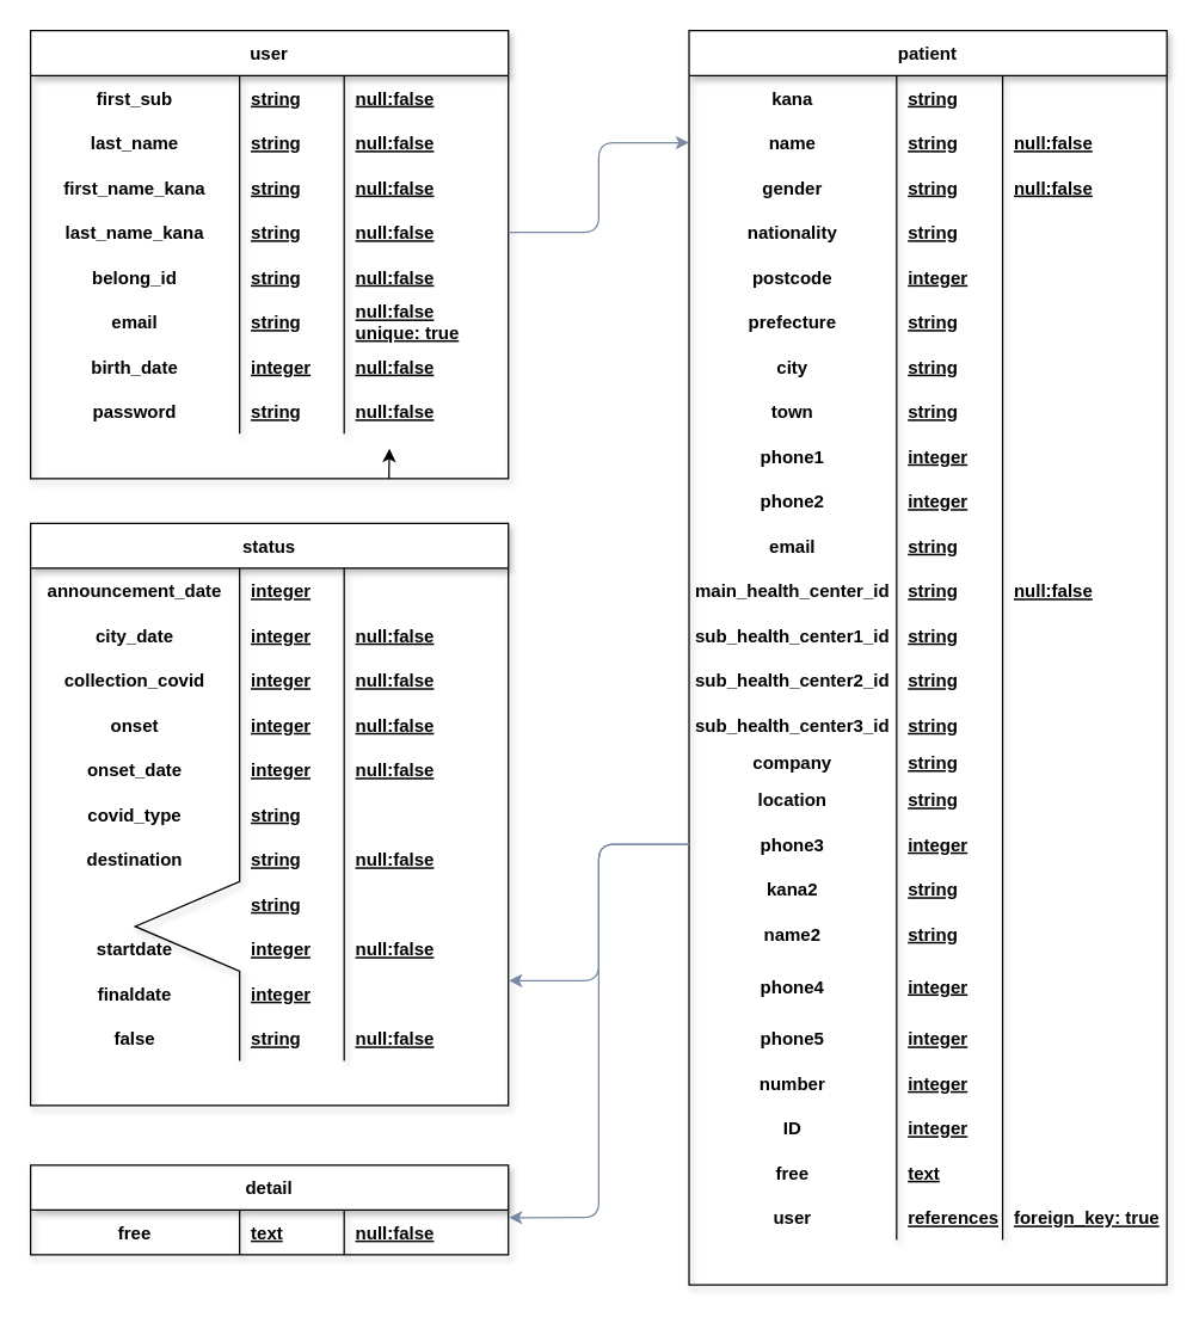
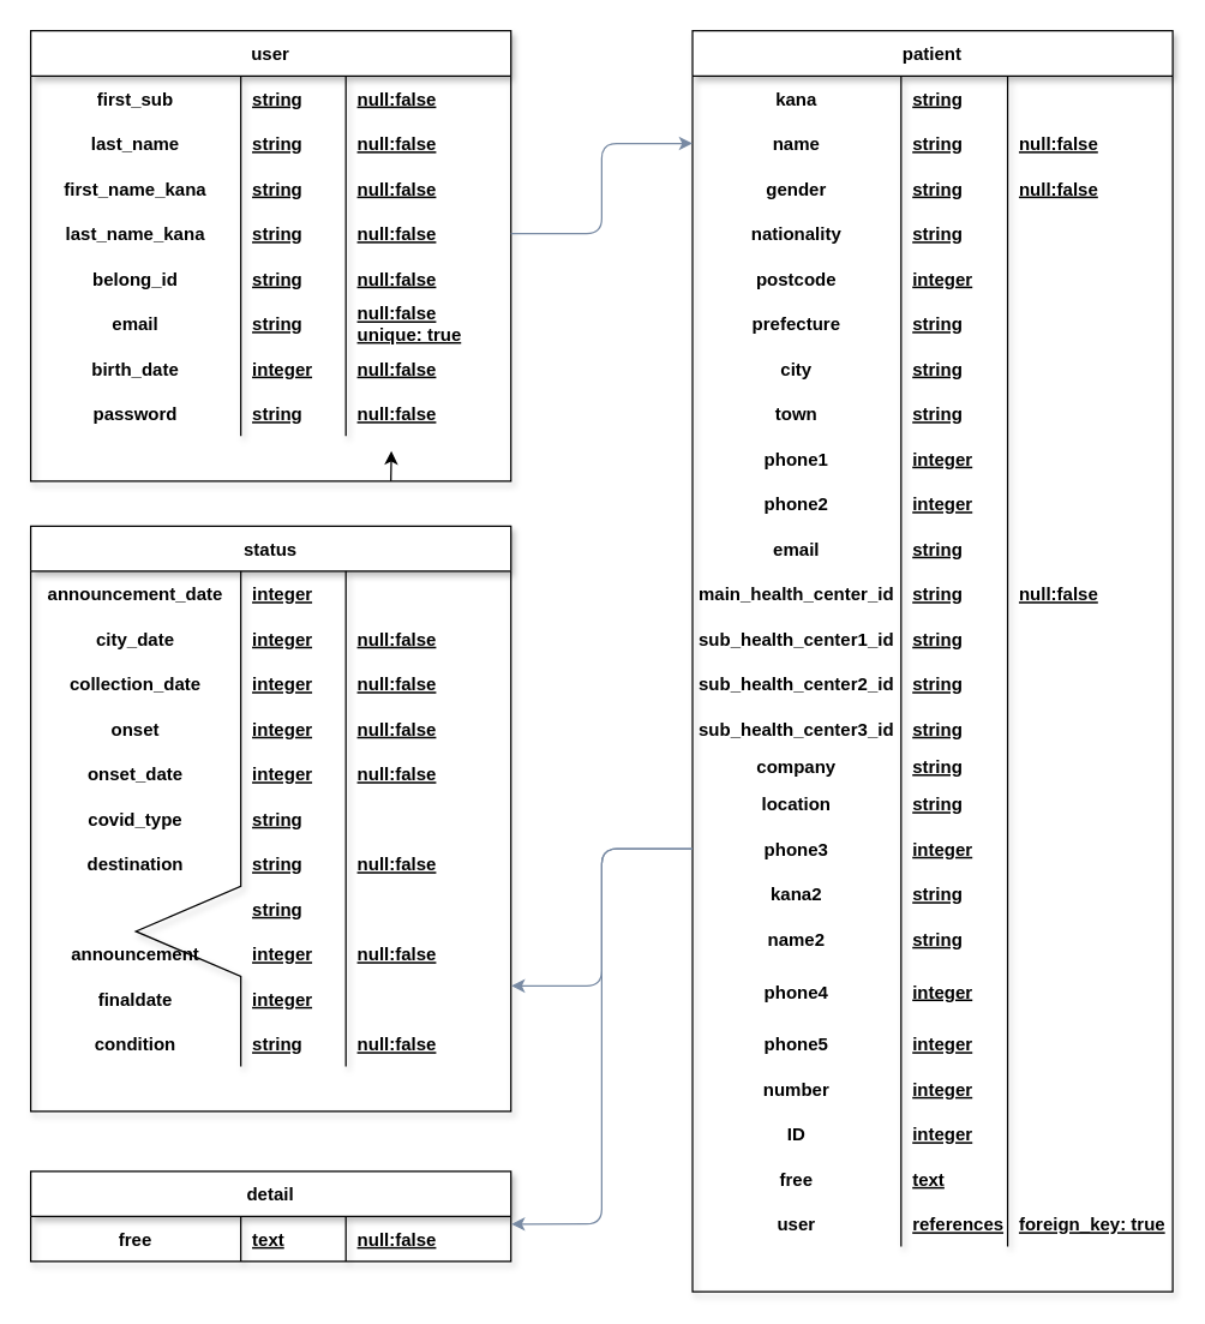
- <mxCell id="46" value="collection_covid" style="shape=partialRectangle;connectable=0;fillColor=none;top=0;left=0;bottom=0;right=0;fontStyle=1;overflow=hidden;" parent="45" vertex="1"><mxGeometry width="140" height="30" as="geometry" /></mxCell>
+ <mxCell id="46" value="collection_date" style="shape=partialRectangle;connectable=0;fillColor=none;top=0;left=0;bottom=0;right=0;fontStyle=1;overflow=hidden;" parent="45" vertex="1"><mxGeometry width="140" height="30" as="geometry" /></mxCell>
- <mxCell id="69" value="startdate" style="shape=partialRectangle;connectable=0;fillColor=none;top=0;left=0;bottom=0;right=0;fontStyle=1;overflow=hidden;" parent="68" vertex="1"><mxGeometry width="140" height="30" as="geometry" /></mxCell>
+ <mxCell id="69" value="announcement" style="shape=partialRectangle;connectable=0;fillColor=none;top=0;left=0;bottom=0;right=0;fontStyle=1;overflow=hidden;" parent="68" vertex="1"><mxGeometry width="140" height="30" as="geometry" /></mxCell>
- <mxCell id="77" value="false" style="shape=partialRectangle;connectable=0;fillColor=none;top=0;left=0;bottom=0;right=0;fontStyle=1;overflow=hidden;" parent="76" vertex="1"><mxGeometry width="140" height="30" as="geometry" /></mxCell>
+ <mxCell id="77" value="condition" style="shape=partialRectangle;connectable=0;fillColor=none;top=0;left=0;bottom=0;right=0;fontStyle=1;overflow=hidden;" parent="76" vertex="1"><mxGeometry width="140" height="30" as="geometry" /></mxCell>
